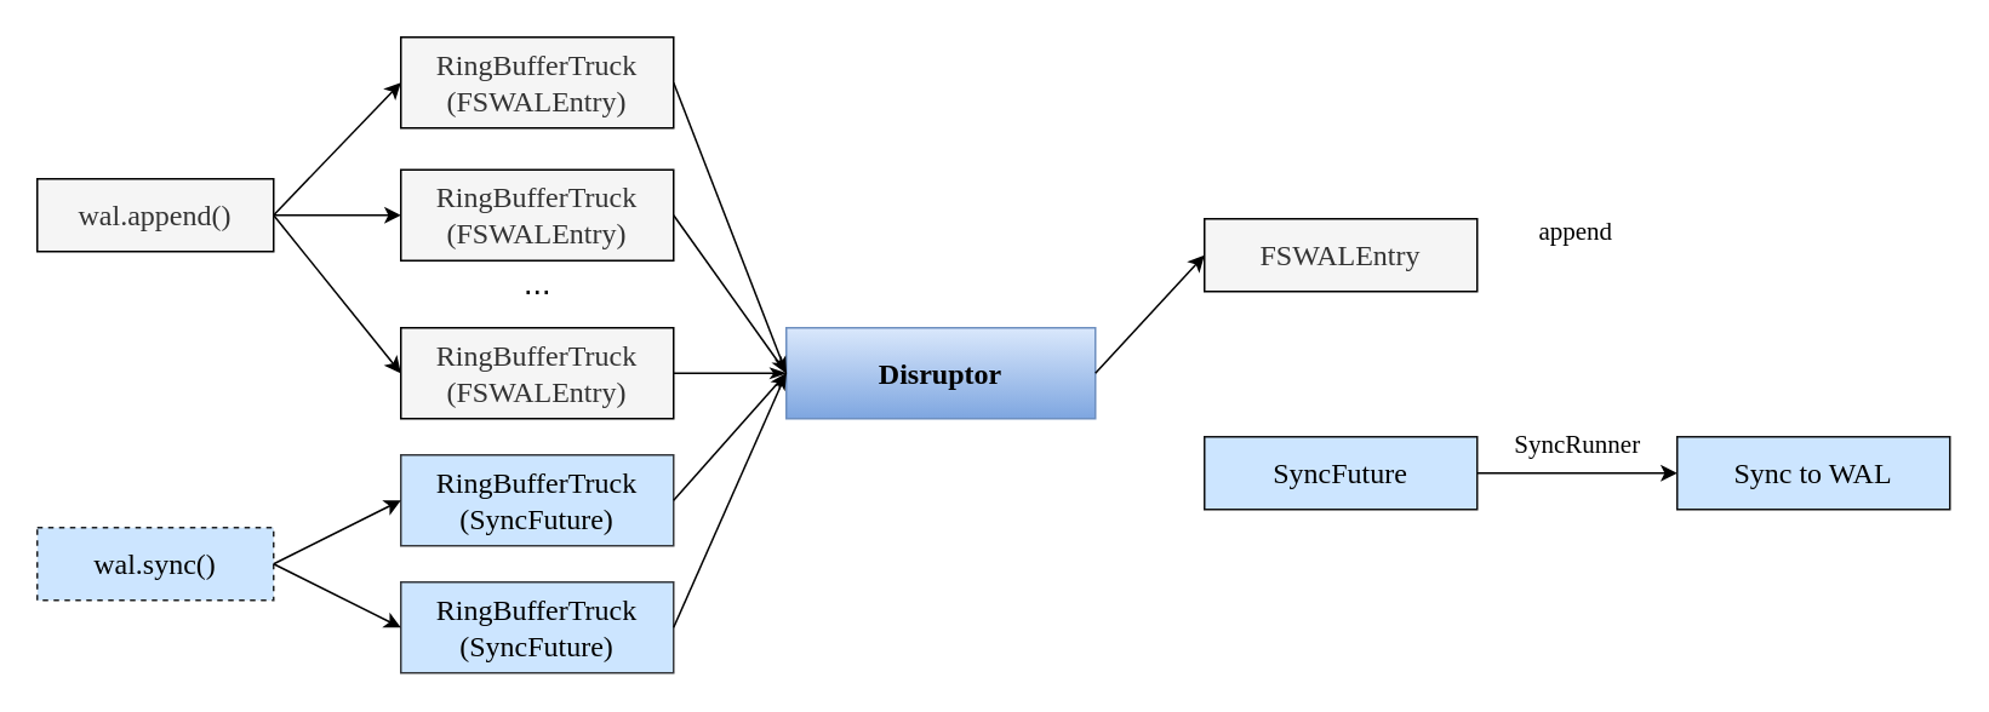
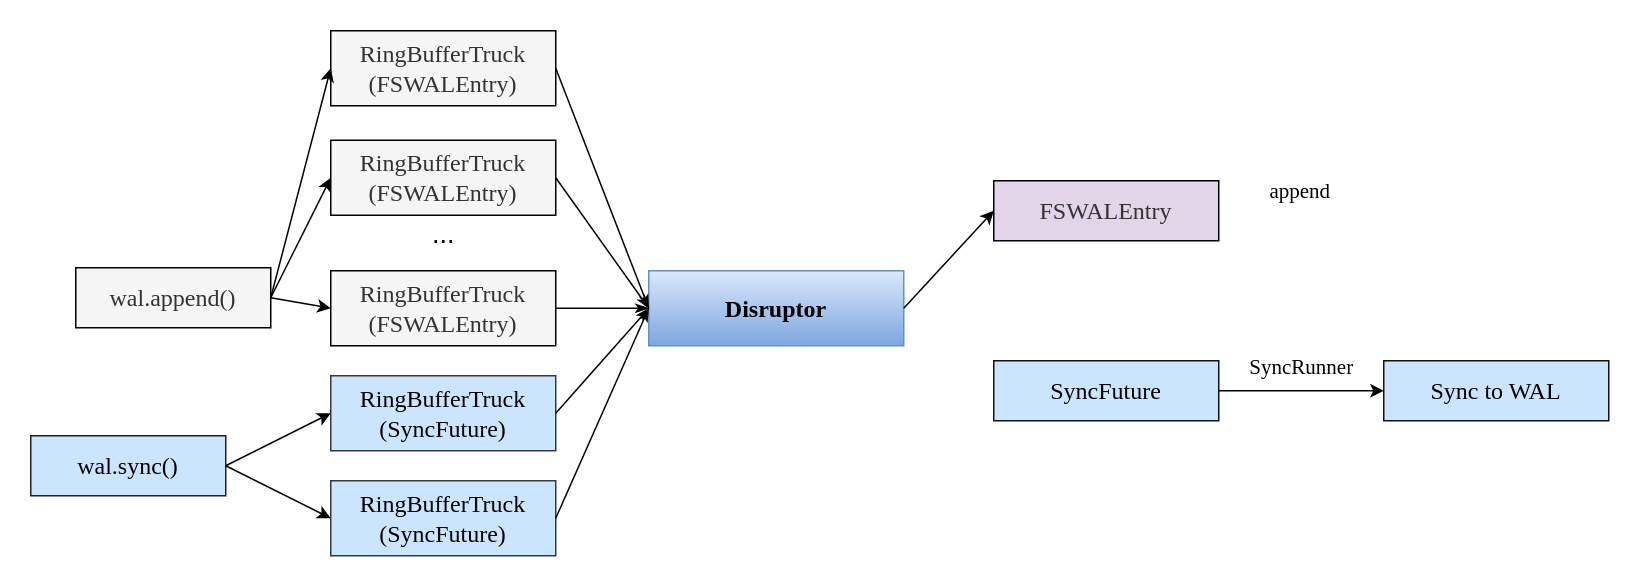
- <mxCell id="2" value="&lt;font style=&quot;font-size: 16px;&quot; face=&quot;Verdana&quot;&gt;wal.append()&lt;/font&gt;" style="rounded=0;whiteSpace=wrap;html=1;fillColor=#f5f5f5;fontColor=#333333;strokeColor=#000000;" vertex="1" parent="1"><mxGeometry x="20" y="98" width="130" height="40" as="geometry" /></mxCell>
+ <mxCell id="2" value="&lt;font style=&quot;font-size: 16px;&quot; face=&quot;Verdana&quot;&gt;wal.append()&lt;/font&gt;" style="rounded=0;whiteSpace=wrap;html=1;fillColor=#f5f5f5;fontColor=#333333;strokeColor=#000000;" vertex="1" parent="1"><mxGeometry x="50" y="178" width="130" height="40" as="geometry" /></mxCell>
- <mxCell id="21" value="&lt;font style=&quot;font-size: 16px;&quot; face=&quot;Verdana&quot;&gt;FSWALEntry&lt;br&gt;&lt;/font&gt;" style="rounded=0;whiteSpace=wrap;html=1;fillColor=#f5f5f5;fontColor=#333333;strokeColor=#000000;" vertex="1" parent="1"><mxGeometry x="662" y="120" width="150" height="40" as="geometry" /></mxCell>
+ <mxCell id="21" value="&lt;font style=&quot;font-size: 16px;&quot; face=&quot;Verdana&quot;&gt;FSWALEntry&lt;br&gt;&lt;/font&gt;" style="rounded=0;whiteSpace=wrap;html=1;fillColor=#e1d5e7;fontColor=#333333;strokeColor=#000000;" vertex="1" parent="1"><mxGeometry x="662" y="120" width="150" height="40" as="geometry" /></mxCell>
- <mxCell id="10" value="&lt;font style=&quot;font-size: 16px;&quot; face=&quot;Verdana&quot;&gt;wal.sync()&lt;/font&gt;" style="rounded=0;whiteSpace=wrap;html=1;fillColor=#cce5ff;strokeColor=#1f2123;dashed=1;" vertex="1" parent="1"><mxGeometry x="20" y="290" width="130" height="40" as="geometry" /></mxCell>
+ <mxCell id="10" value="&lt;font style=&quot;font-size: 16px;&quot; face=&quot;Verdana&quot;&gt;wal.sync()&lt;/font&gt;" style="rounded=0;whiteSpace=wrap;html=1;fillColor=#cce5ff;strokeColor=#1f2123;" vertex="1" parent="1"><mxGeometry x="20" y="290" width="130" height="40" as="geometry" /></mxCell>
